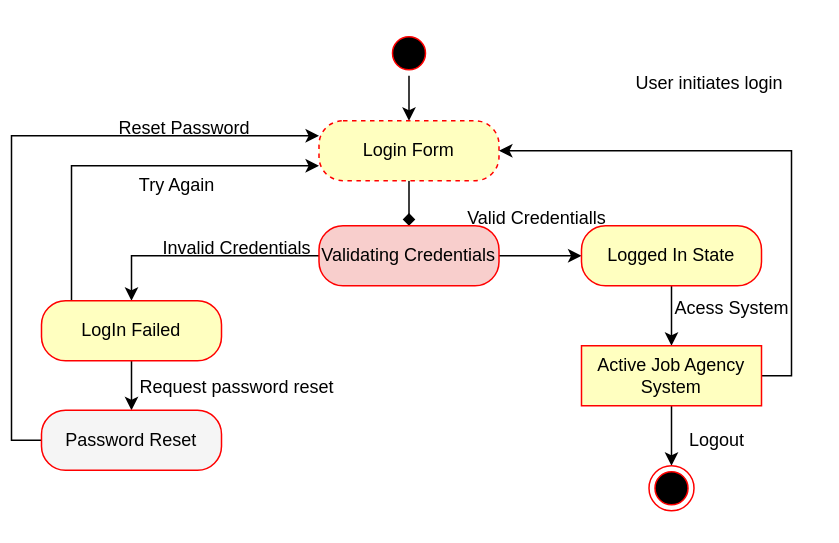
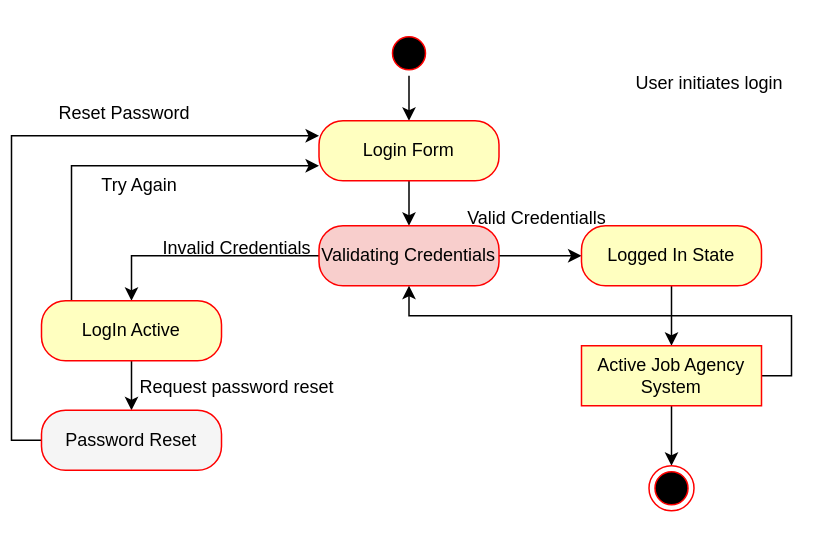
- <mxCell id="20" value="Reset Password" style="text;html=1;align=center;verticalAlign=middle;resizable=0;points=[];autosize=1;strokeColor=none;fillColor=none;" vertex="1" parent="1"><mxGeometry x="60" y="70" width="110" height="30" as="geometry" /></mxCell>
+ <mxCell id="20" value="Reset Password" style="text;html=1;align=center;verticalAlign=middle;resizable=0;points=[];autosize=1;strokeColor=none;fillColor=none;" vertex="1" parent="1"><mxGeometry x="20" y="60" width="110" height="30" as="geometry" /></mxCell>
- <mxCell id="5" value="Login Form" style="rounded=1;whiteSpace=wrap;html=1;arcSize=40;fontColor=#000000;fillColor=#ffffc0;strokeColor=#ff0000;dashed=1;" parent="1" vertex="1"><mxGeometry x="205" y="80" width="120" height="40" as="geometry" /></mxCell>
+ <mxCell id="5" value="Login Form" style="rounded=1;whiteSpace=wrap;html=1;arcSize=40;fontColor=#000000;fillColor=#ffffc0;strokeColor=#ff0000;" parent="1" vertex="1"><mxGeometry x="205" y="80" width="120" height="40" as="geometry" /></mxCell>
- <mxCell id="17" style="edgeStyle=orthogonalEdgeStyle;rounded=0;orthogonalLoop=1;jettySize=auto;html=1;exitX=1;exitY=0.5;exitDx=0;exitDy=0;entryX=1;entryY=0.5;entryDx=0;entryDy=0;" edge="1" parent="1" source="18" target="5"><mxGeometry relative="1" as="geometry" /></mxCell>
+ <mxCell id="17" style="edgeStyle=orthogonalEdgeStyle;rounded=0;orthogonalLoop=1;jettySize=auto;html=1;exitX=1;exitY=0.5;exitDx=0;exitDy=0;" edge="1" parent="1" source="18" target="8"><mxGeometry relative="1" as="geometry" /></mxCell>
- <mxCell id="21" value="Try Again" style="text;html=1;align=center;verticalAlign=middle;resizable=0;points=[];autosize=1;strokeColor=none;fillColor=none;" vertex="1" parent="1"><mxGeometry x="75" y="108" width="70" height="30" as="geometry" /></mxCell>
+ <mxCell id="21" value="Try Again" style="text;html=1;align=center;verticalAlign=middle;resizable=0;points=[];autosize=1;strokeColor=none;fillColor=none;" vertex="1" parent="1"><mxGeometry x="50" y="108" width="70" height="30" as="geometry" /></mxCell>
- <mxCell id="4" style="edgeStyle=orthogonalEdgeStyle;rounded=0;orthogonalLoop=1;jettySize=auto;html=1;exitX=0.5;exitY=1;exitDx=0;exitDy=0;endArrow=diamond;" parent="1" source="5" target="8" edge="1"><mxGeometry relative="1" as="geometry"><mxPoint x="265" y="160" as="targetPoint" /></mxGeometry></mxCell>
+ <mxCell id="4" style="edgeStyle=orthogonalEdgeStyle;rounded=0;orthogonalLoop=1;jettySize=auto;html=1;exitX=0.5;exitY=1;exitDx=0;exitDy=0;" parent="1" source="5" target="8" edge="1"><mxGeometry relative="1" as="geometry"><mxPoint x="265" y="160" as="targetPoint" /></mxGeometry></mxCell>
- <mxCell id="24" value="Acess System" style="text;html=1;align=center;verticalAlign=middle;resizable=0;points=[];autosize=1;strokeColor=none;fillColor=none;" vertex="1" parent="1"><mxGeometry x="430" y="190" width="100" height="30" as="geometry" /></mxCell>
- <mxCell id="11" value="LogIn Failed" style="rounded=1;whiteSpace=wrap;html=1;arcSize=40;fontColor=#000000;fillColor=#ffffc0;strokeColor=#ff0000;" parent="1" vertex="1"><mxGeometry x="20" y="200" width="120" height="40" as="geometry" /></mxCell>
+ <mxCell id="11" value="LogIn Active" style="rounded=1;whiteSpace=wrap;html=1;arcSize=40;fontColor=#000000;fillColor=#ffffc0;strokeColor=#ff0000;" parent="1" vertex="1"><mxGeometry x="20" y="200" width="120" height="40" as="geometry" /></mxCell>
- <mxCell id="25" value="Logout" style="text;html=1;align=center;verticalAlign=middle;resizable=0;points=[];autosize=1;strokeColor=none;fillColor=none;" vertex="1" parent="1"><mxGeometry x="440" y="278" width="60" height="30" as="geometry" /></mxCell>
